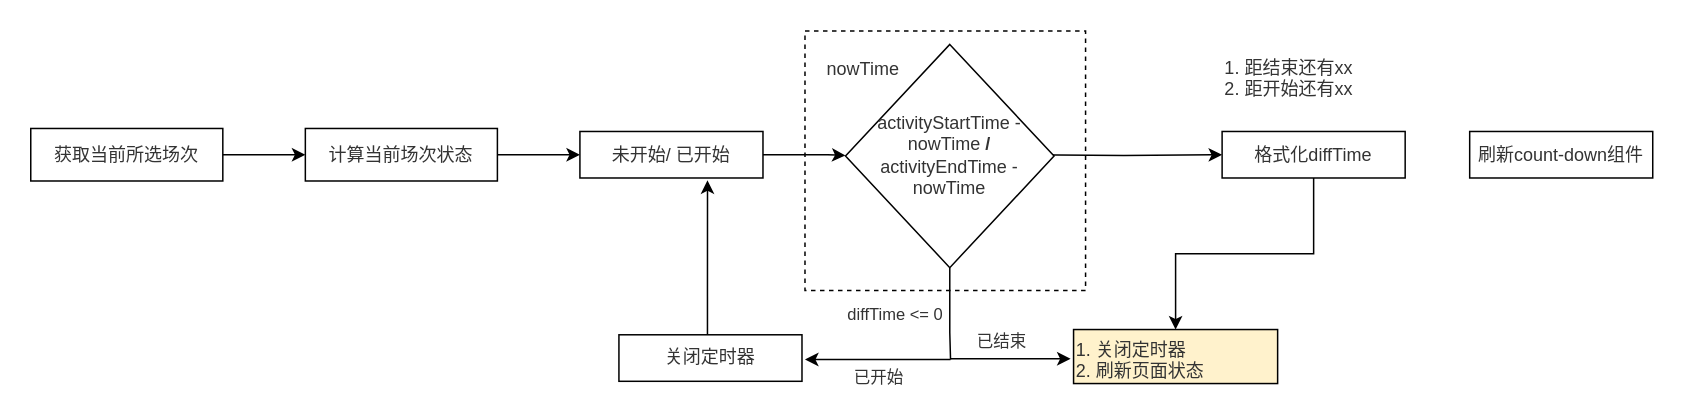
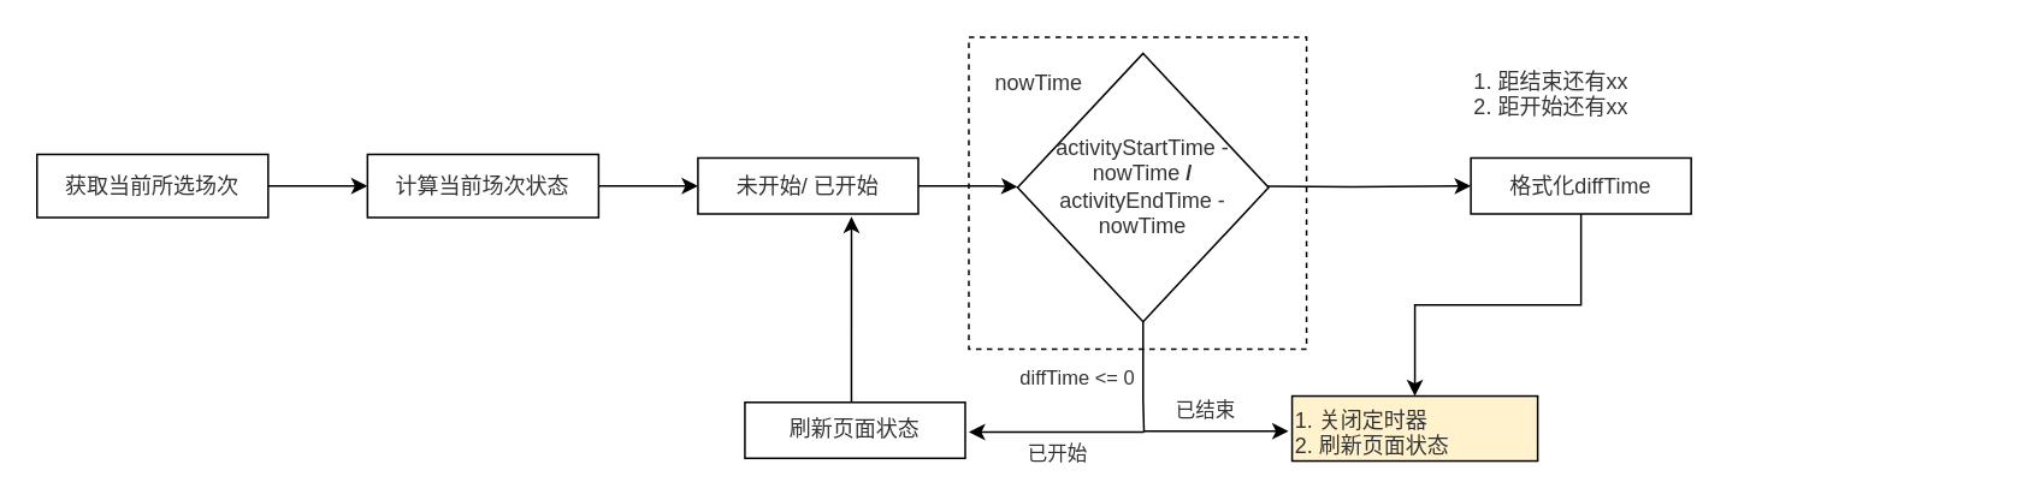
- <mxCell id="12" value="刷新count-down组件" style="rounded=0;whiteSpace=wrap;html=1;strokeWidth=1;spacing=2;fontColor=#333333;" vertex="1" parent="1"><mxGeometry x="979" y="87" width="122" height="31" as="geometry" /></mxCell>
- <mxCell id="24" value="关闭定时器" style="rounded=0;whiteSpace=wrap;html=1;strokeWidth=1;spacing=2;fontColor=#333333;" vertex="1" parent="1"><mxGeometry x="412" y="222.5" width="122" height="31" as="geometry" /></mxCell>
+ <mxCell id="24" value="刷新页面状态" style="rounded=0;whiteSpace=wrap;html=1;strokeWidth=1;spacing=2;fontColor=#333333;" vertex="1" parent="1"><mxGeometry x="412" y="222.5" width="122" height="31" as="geometry" /></mxCell>
